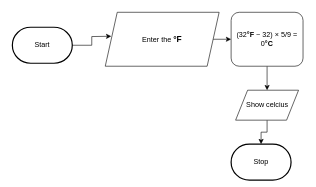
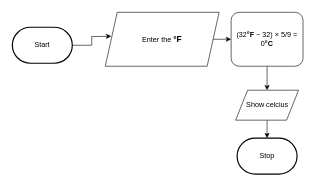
- <mxCell id="4" value="Stop" style="strokeWidth=2;html=1;shape=mxgraph.flowchart.terminator;whiteSpace=wrap;" vertex="1" parent="1"><mxGeometry x="385" y="240" width="100" height="60" as="geometry" /></mxCell>
+ <mxCell id="4" value="Stop" style="strokeWidth=2;html=1;shape=mxgraph.flowchart.terminator;whiteSpace=wrap;" vertex="1" parent="1"><mxGeometry x="395" y="230" width="100" height="60" as="geometry" /></mxCell>
